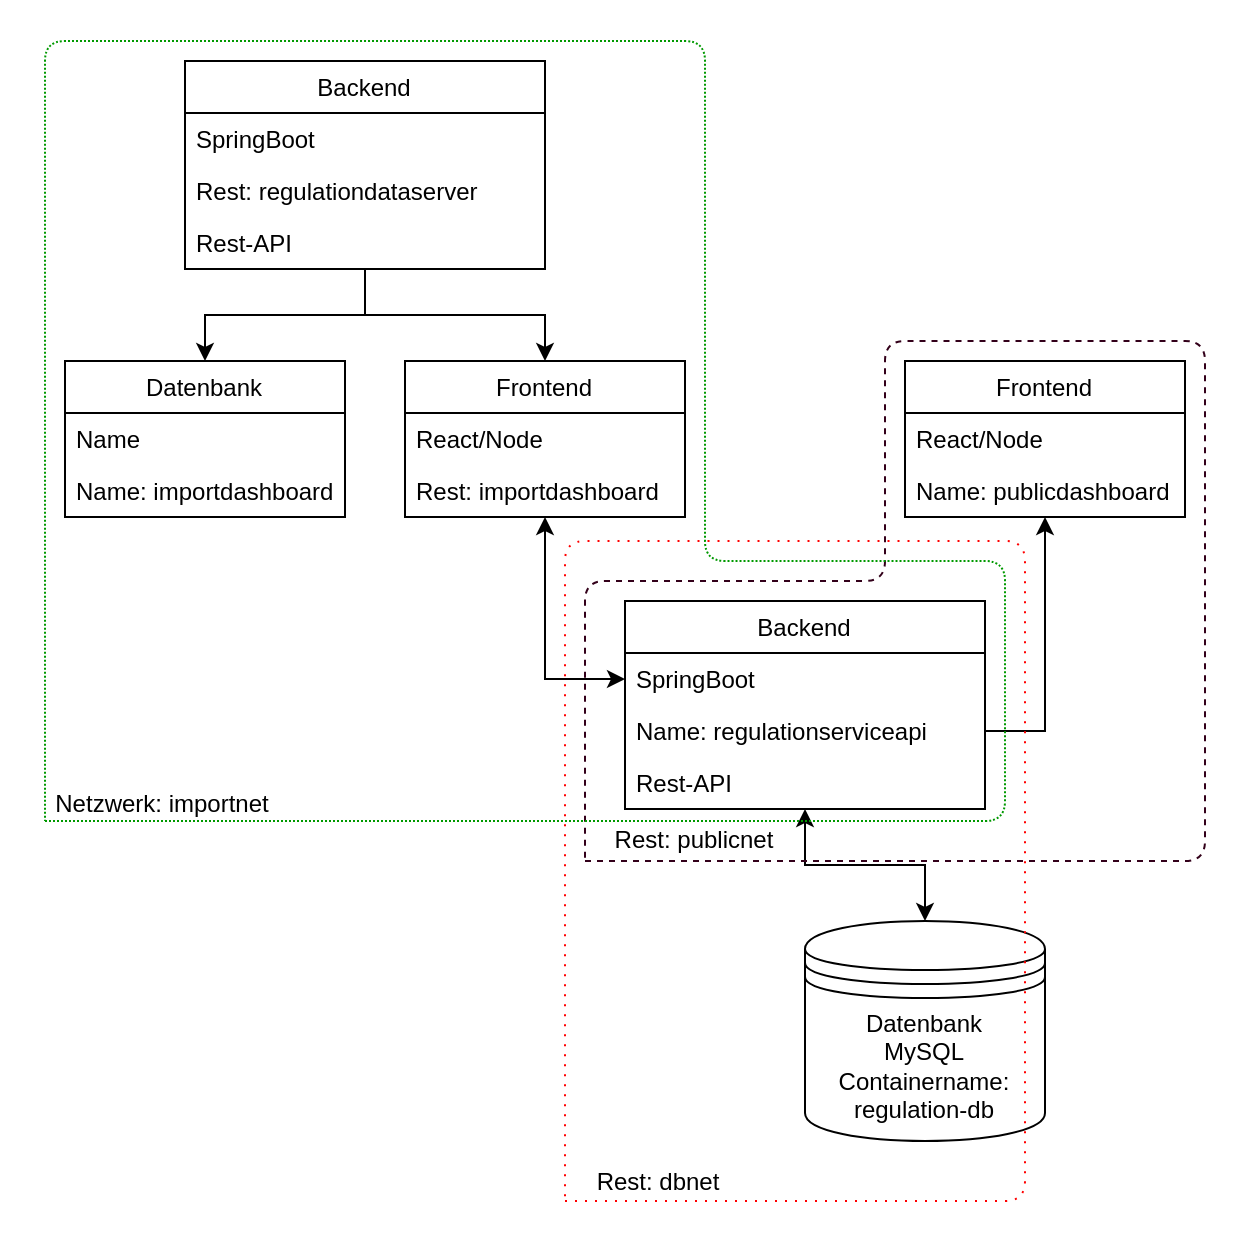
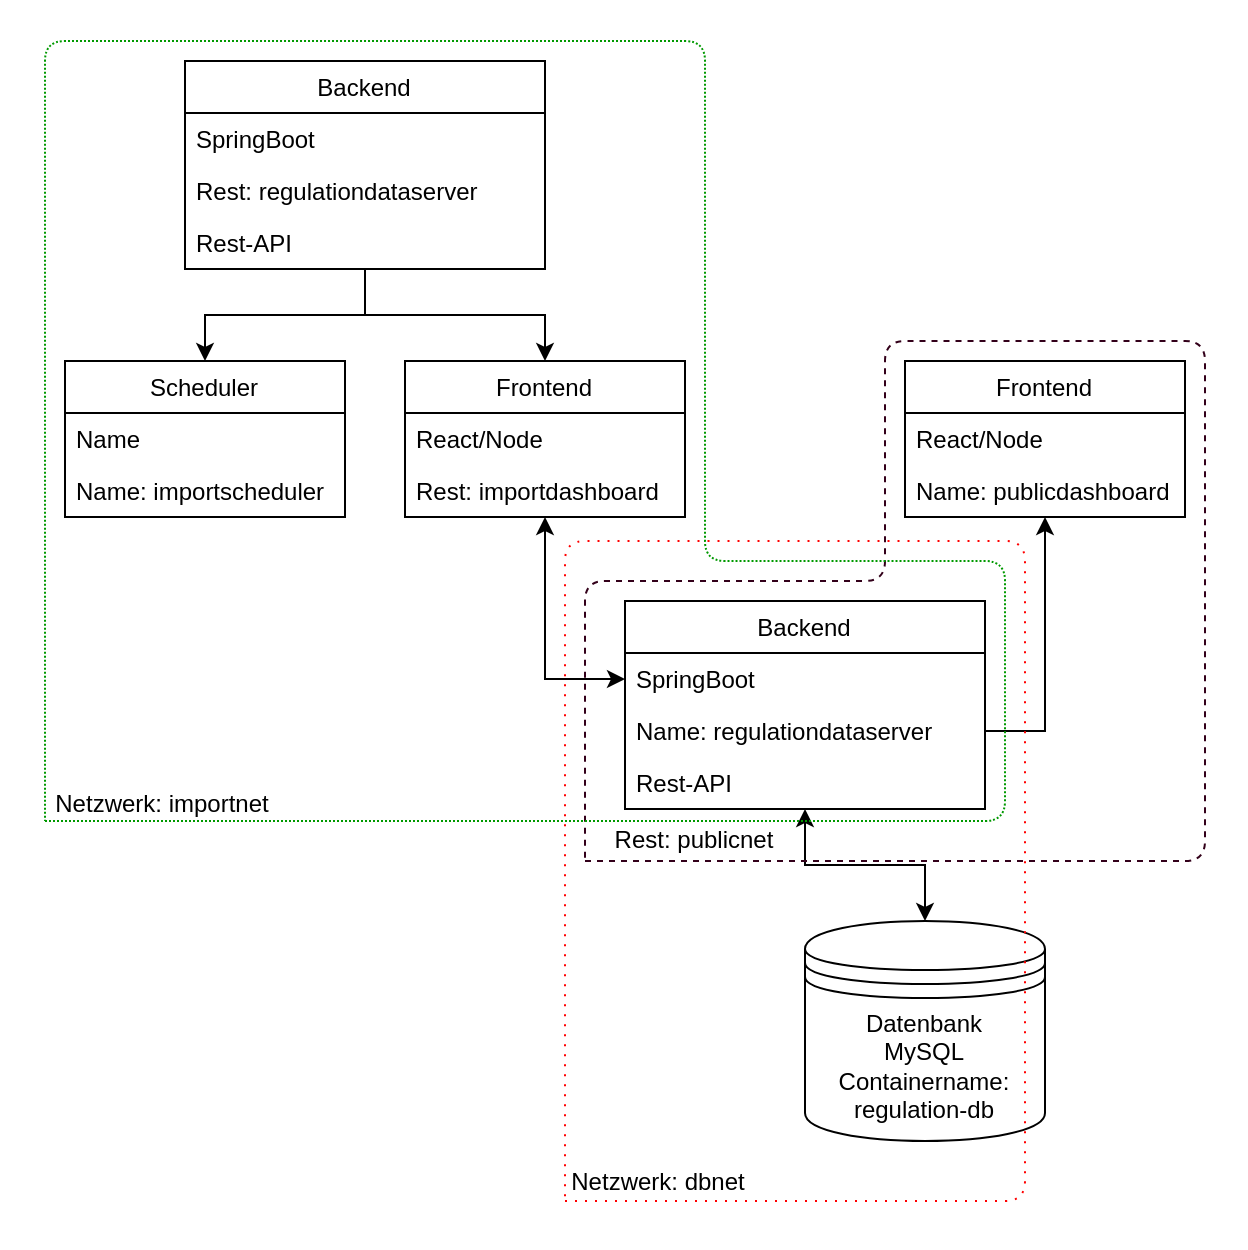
- <mxCell id="18" value="Datenbank" style="swimlane;fontStyle=0;childLayout=stackLayout;horizontal=1;startSize=26;fillColor=none;horizontalStack=0;resizeParent=1;resizeParentMax=0;resizeLast=0;collapsible=1;marginBottom=0;" vertex="1" parent="1"><mxGeometry x="32" y="180" width="140" height="78" as="geometry" /></mxCell>
+ <mxCell id="18" value="Scheduler" style="swimlane;fontStyle=0;childLayout=stackLayout;horizontal=1;startSize=26;fillColor=none;horizontalStack=0;resizeParent=1;resizeParentMax=0;resizeLast=0;collapsible=1;marginBottom=0;" vertex="1" parent="1"><mxGeometry x="32" y="180" width="140" height="78" as="geometry" /></mxCell>
- <mxCell id="20" value="Name: importdashboard" style="text;strokeColor=none;fillColor=none;align=left;verticalAlign=top;spacingLeft=4;spacingRight=4;overflow=hidden;rotatable=0;points=[[0,0.5],[1,0.5]];portConstraint=eastwest;" vertex="1" parent="18"><mxGeometry y="52" width="140" height="26" as="geometry" /></mxCell>
+ <mxCell id="20" value="Name: importscheduler" style="text;strokeColor=none;fillColor=none;align=left;verticalAlign=top;spacingLeft=4;spacingRight=4;overflow=hidden;rotatable=0;points=[[0,0.5],[1,0.5]];portConstraint=eastwest;" vertex="1" parent="18"><mxGeometry y="52" width="140" height="26" as="geometry" /></mxCell>
- <mxCell id="6" value="Name: regulationserviceapi" style="text;strokeColor=none;fillColor=none;align=left;verticalAlign=top;spacingLeft=4;spacingRight=4;overflow=hidden;rotatable=0;points=[[0,0.5],[1,0.5]];portConstraint=eastwest;" vertex="1" parent="4"><mxGeometry y="52" width="180" height="26" as="geometry" /></mxCell>
+ <mxCell id="6" value="Name: regulationdataserver" style="text;strokeColor=none;fillColor=none;align=left;verticalAlign=top;spacingLeft=4;spacingRight=4;overflow=hidden;rotatable=0;points=[[0,0.5],[1,0.5]];portConstraint=eastwest;" vertex="1" parent="4"><mxGeometry y="52" width="180" height="26" as="geometry" /></mxCell>
- <mxCell id="27" value="Rest: dbnet" style="text;html=1;strokeColor=none;fillColor=none;align=center;verticalAlign=middle;whiteSpace=wrap;rounded=0;" vertex="1" parent="1"><mxGeometry x="279" y="578" width="100" height="25" as="geometry" /></mxCell>
+ <mxCell id="27" value="Netzwerk: dbnet" style="text;html=1;strokeColor=none;fillColor=none;align=center;verticalAlign=middle;whiteSpace=wrap;rounded=0;" vertex="1" parent="1"><mxGeometry x="279" y="578" width="100" height="25" as="geometry" /></mxCell>
